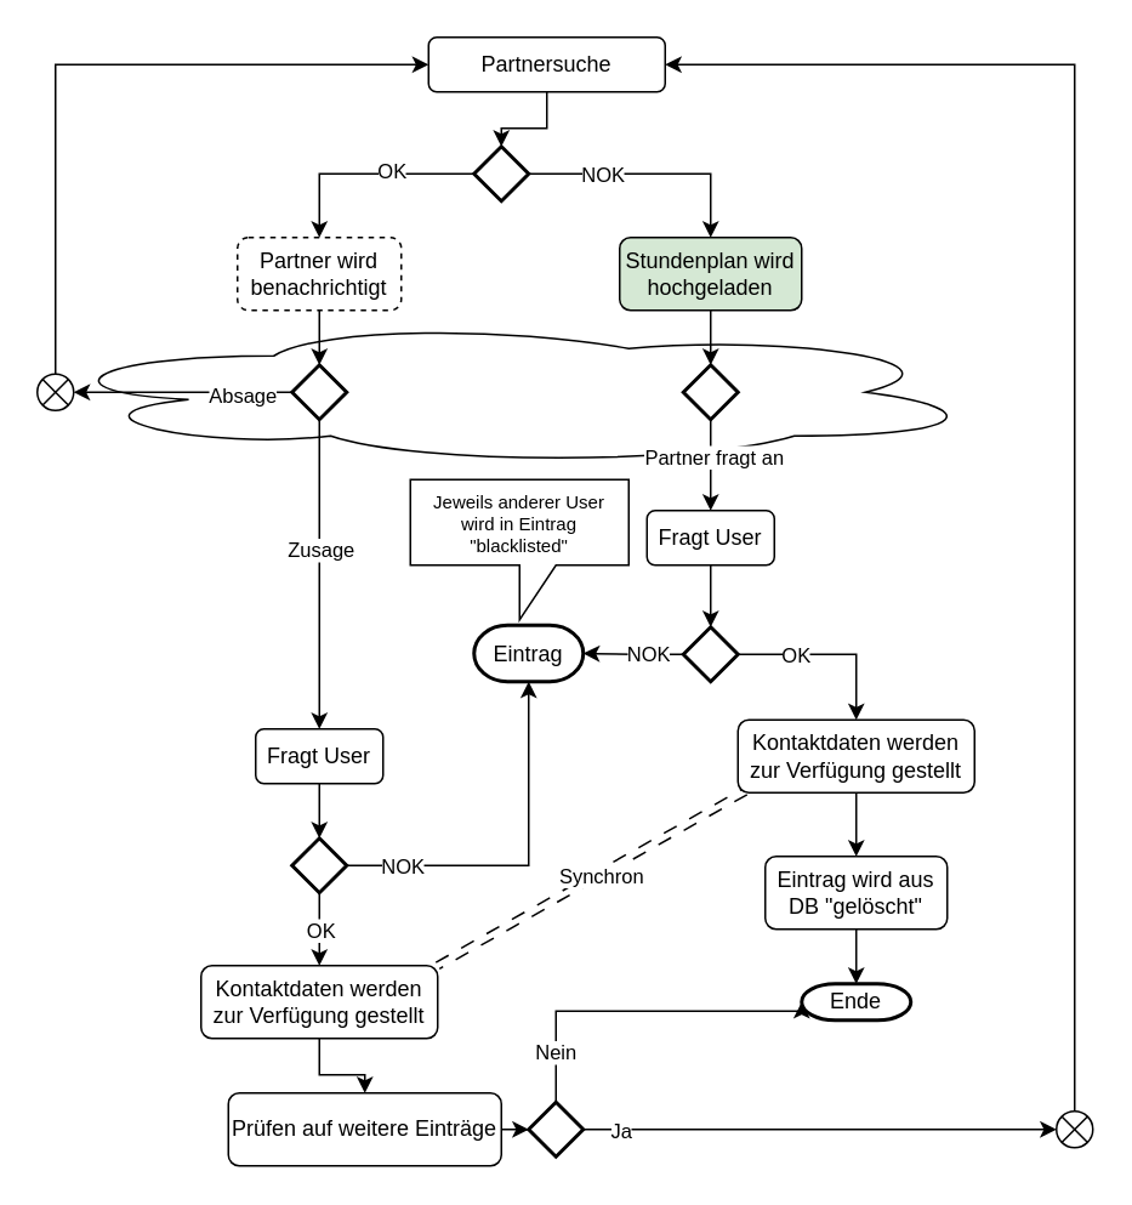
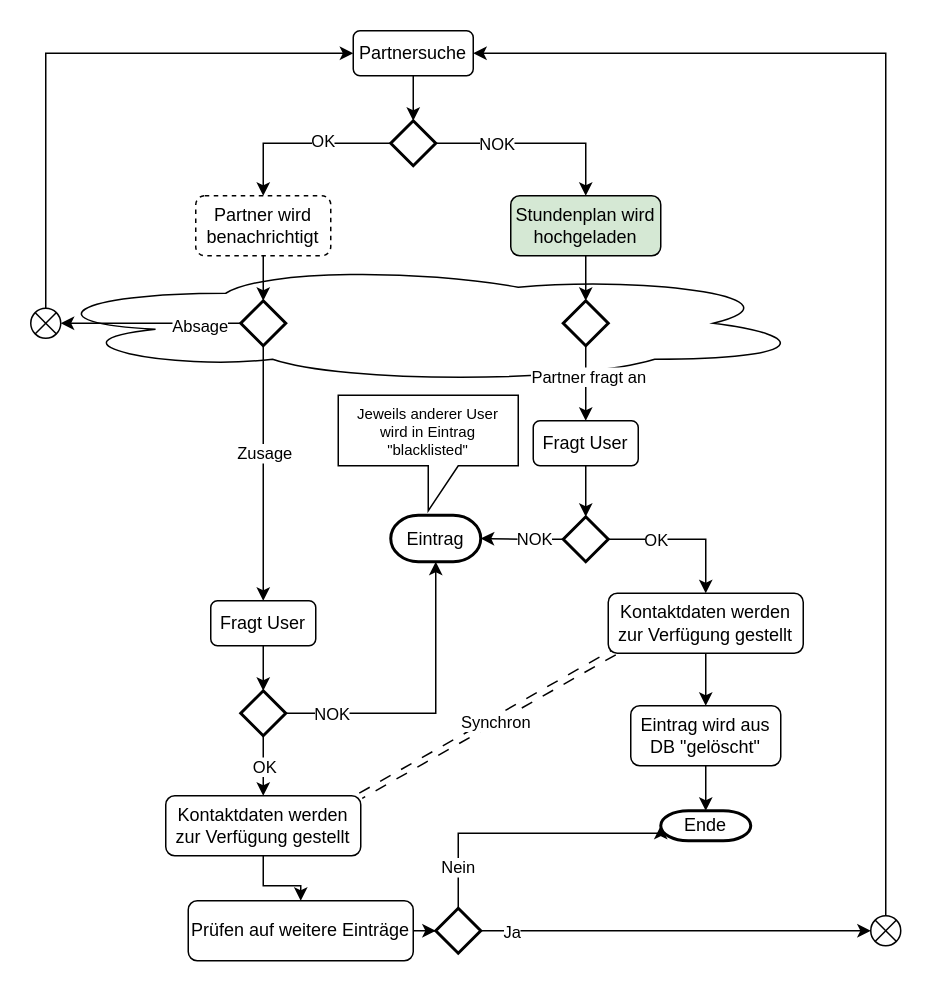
- <mxCell id="4" value="Partnersuche" style="rounded=1;whiteSpace=wrap;html=1;" parent="1" vertex="1"><mxGeometry x="235" y="20" width="130" height="30" as="geometry" /></mxCell>
+ <mxCell id="4" value="Partnersuche" style="rounded=1;whiteSpace=wrap;html=1;" parent="1" vertex="1"><mxGeometry x="235" y="20" width="80" height="30" as="geometry" /></mxCell>
